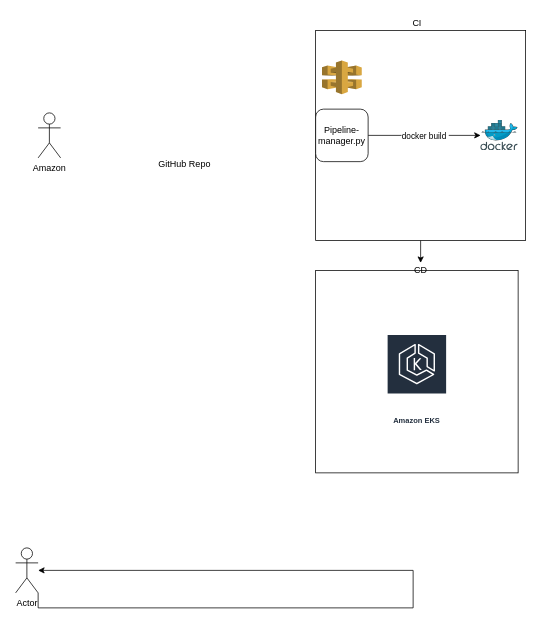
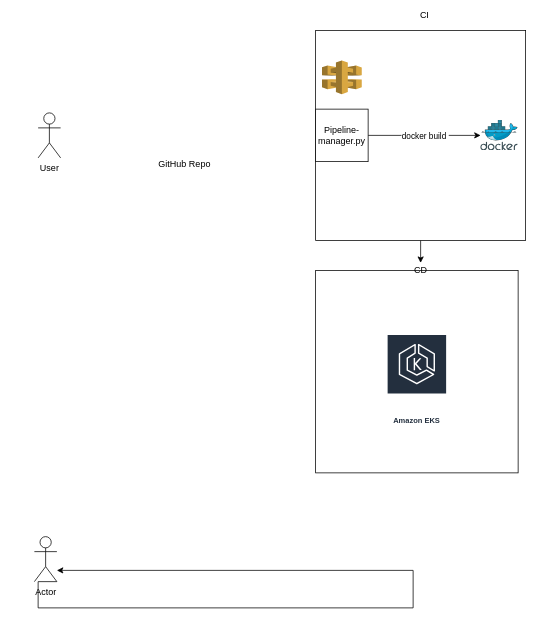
- <mxCell id="11" value="CI" style="text;html=1;align=center;verticalAlign=middle;resizable=0;points=[];autosize=1;strokeColor=none;fillColor=none;" parent="1" vertex="1"><mxGeometry x="540" y="20" width="30" height="20" as="geometry" /></mxCell>
+ <mxCell id="11" value="CI" style="text;html=1;align=center;verticalAlign=middle;resizable=0;points=[];autosize=1;strokeColor=none;fillColor=none;" parent="1" vertex="1"><mxGeometry x="550" y="10" width="30" height="20" as="geometry" /></mxCell>
- <mxCell id="9" value="Pipeline-manager.py" style="whiteSpace=wrap;html=1;aspect=fixed;rounded=1;" parent="1" vertex="1"><mxGeometry x="420" y="145" width="70" height="70" as="geometry" /></mxCell>
+ <mxCell id="9" value="Pipeline-manager.py" style="whiteSpace=wrap;html=1;aspect=fixed;" parent="1" vertex="1"><mxGeometry x="420" y="145" width="70" height="70" as="geometry" /></mxCell>
- <mxCell id="2" value="Amazon" style="shape=umlActor;verticalLabelPosition=bottom;verticalAlign=top;html=1;outlineConnect=0;" parent="1" vertex="1"><mxGeometry x="50" y="150" width="30" height="60" as="geometry" /></mxCell>
+ <mxCell id="2" value="User" style="shape=umlActor;verticalLabelPosition=bottom;verticalAlign=top;html=1;outlineConnect=0;" parent="1" vertex="1"><mxGeometry x="50" y="150" width="30" height="60" as="geometry" /></mxCell>
- <mxCell id="16" value="Actor" style="shape=umlActor;verticalLabelPosition=bottom;verticalAlign=top;html=1;outlineConnect=0;" vertex="1" parent="1"><mxGeometry x="20" y="730" width="30" height="60" as="geometry" /></mxCell>
+ <mxCell id="16" value="Actor" style="shape=umlActor;verticalLabelPosition=bottom;verticalAlign=top;html=1;outlineConnect=0;" vertex="1" parent="1"><mxGeometry x="45" y="715" width="30" height="60" as="geometry" /></mxCell>
